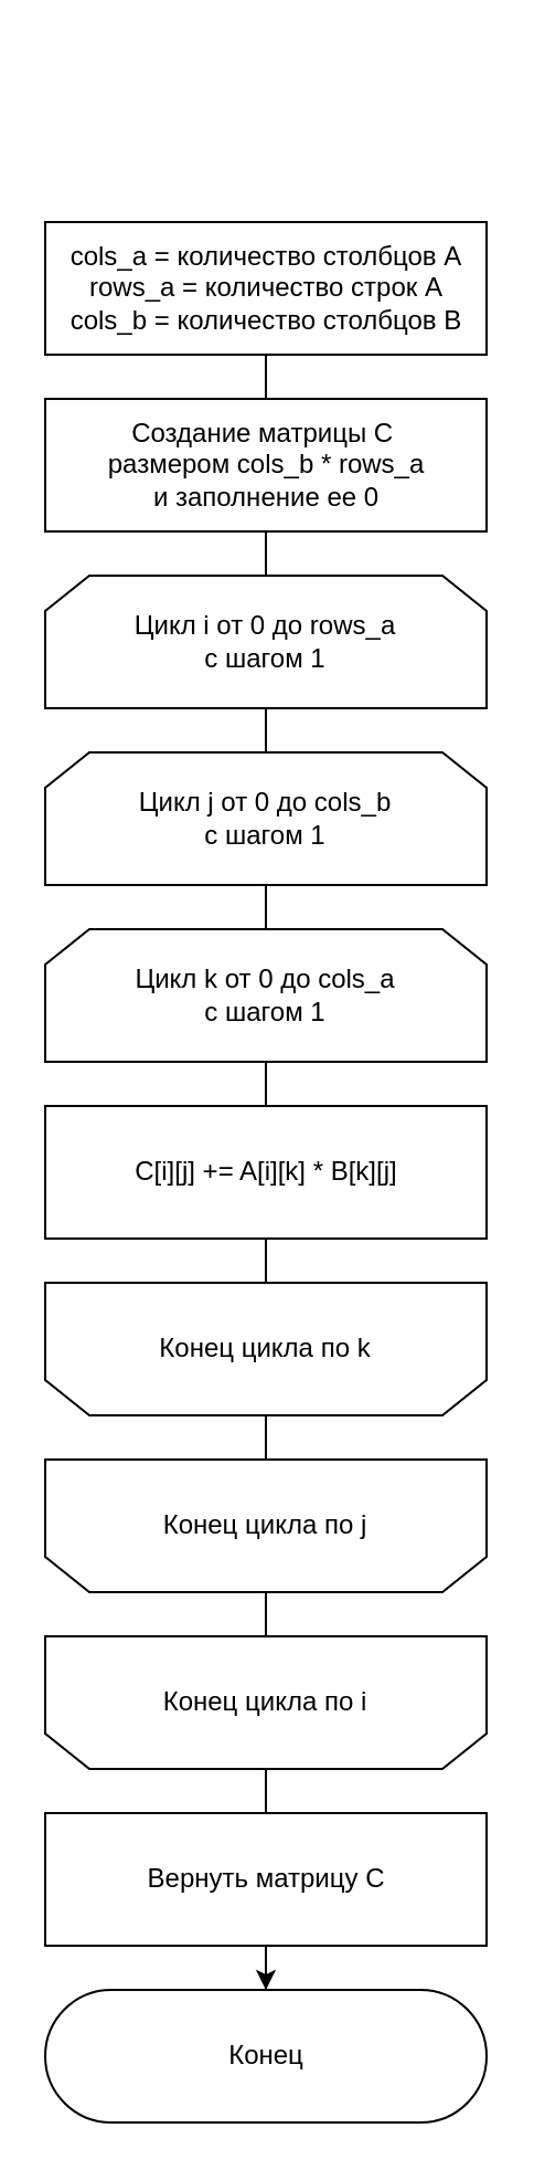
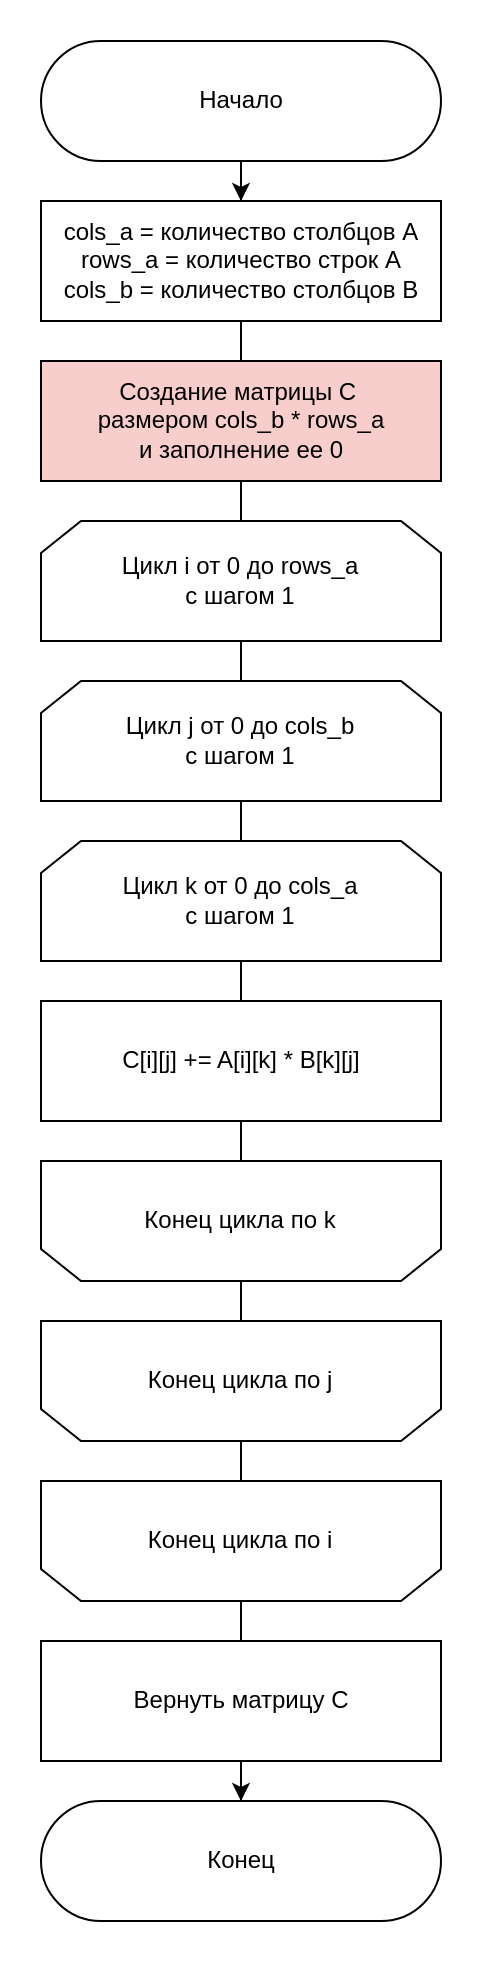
+ <mxCell id="3" value="Начало" style="html=1;dashed=0;whitespace=wrap;shape=mxgraph.dfd.start" parent="1" vertex="1"><mxGeometry x="20" y="20" width="200" height="60" as="geometry" /></mxCell>
+ <mxCell id="2" style="edgeStyle=orthogonalEdgeStyle;rounded=0;orthogonalLoop=1;jettySize=auto;html=1;exitX=0.5;exitY=0.5;exitDx=0;exitDy=30;exitPerimeter=0;" parent="1" source="3" target="6" edge="1"><mxGeometry relative="1" as="geometry" /></mxCell>
- <mxCell id="30" value="Создание матрицы C&amp;nbsp;&lt;br&gt;размером cols_b * rows_a&lt;br&gt;и заполнение ее 0" style="html=1;dashed=0;whitespace=wrap;" parent="1" vertex="1"><mxGeometry x="20" y="180" width="200" height="60" as="geometry" /></mxCell>
+ <mxCell id="30" value="Создание матрицы C&amp;nbsp;&lt;br&gt;размером cols_b * rows_a&lt;br&gt;и заполнение ее 0" style="html=1;dashed=0;whitespace=wrap;fillColor=#f8cecc;" parent="1" vertex="1"><mxGeometry x="20" y="180" width="200" height="60" as="geometry" /></mxCell>
